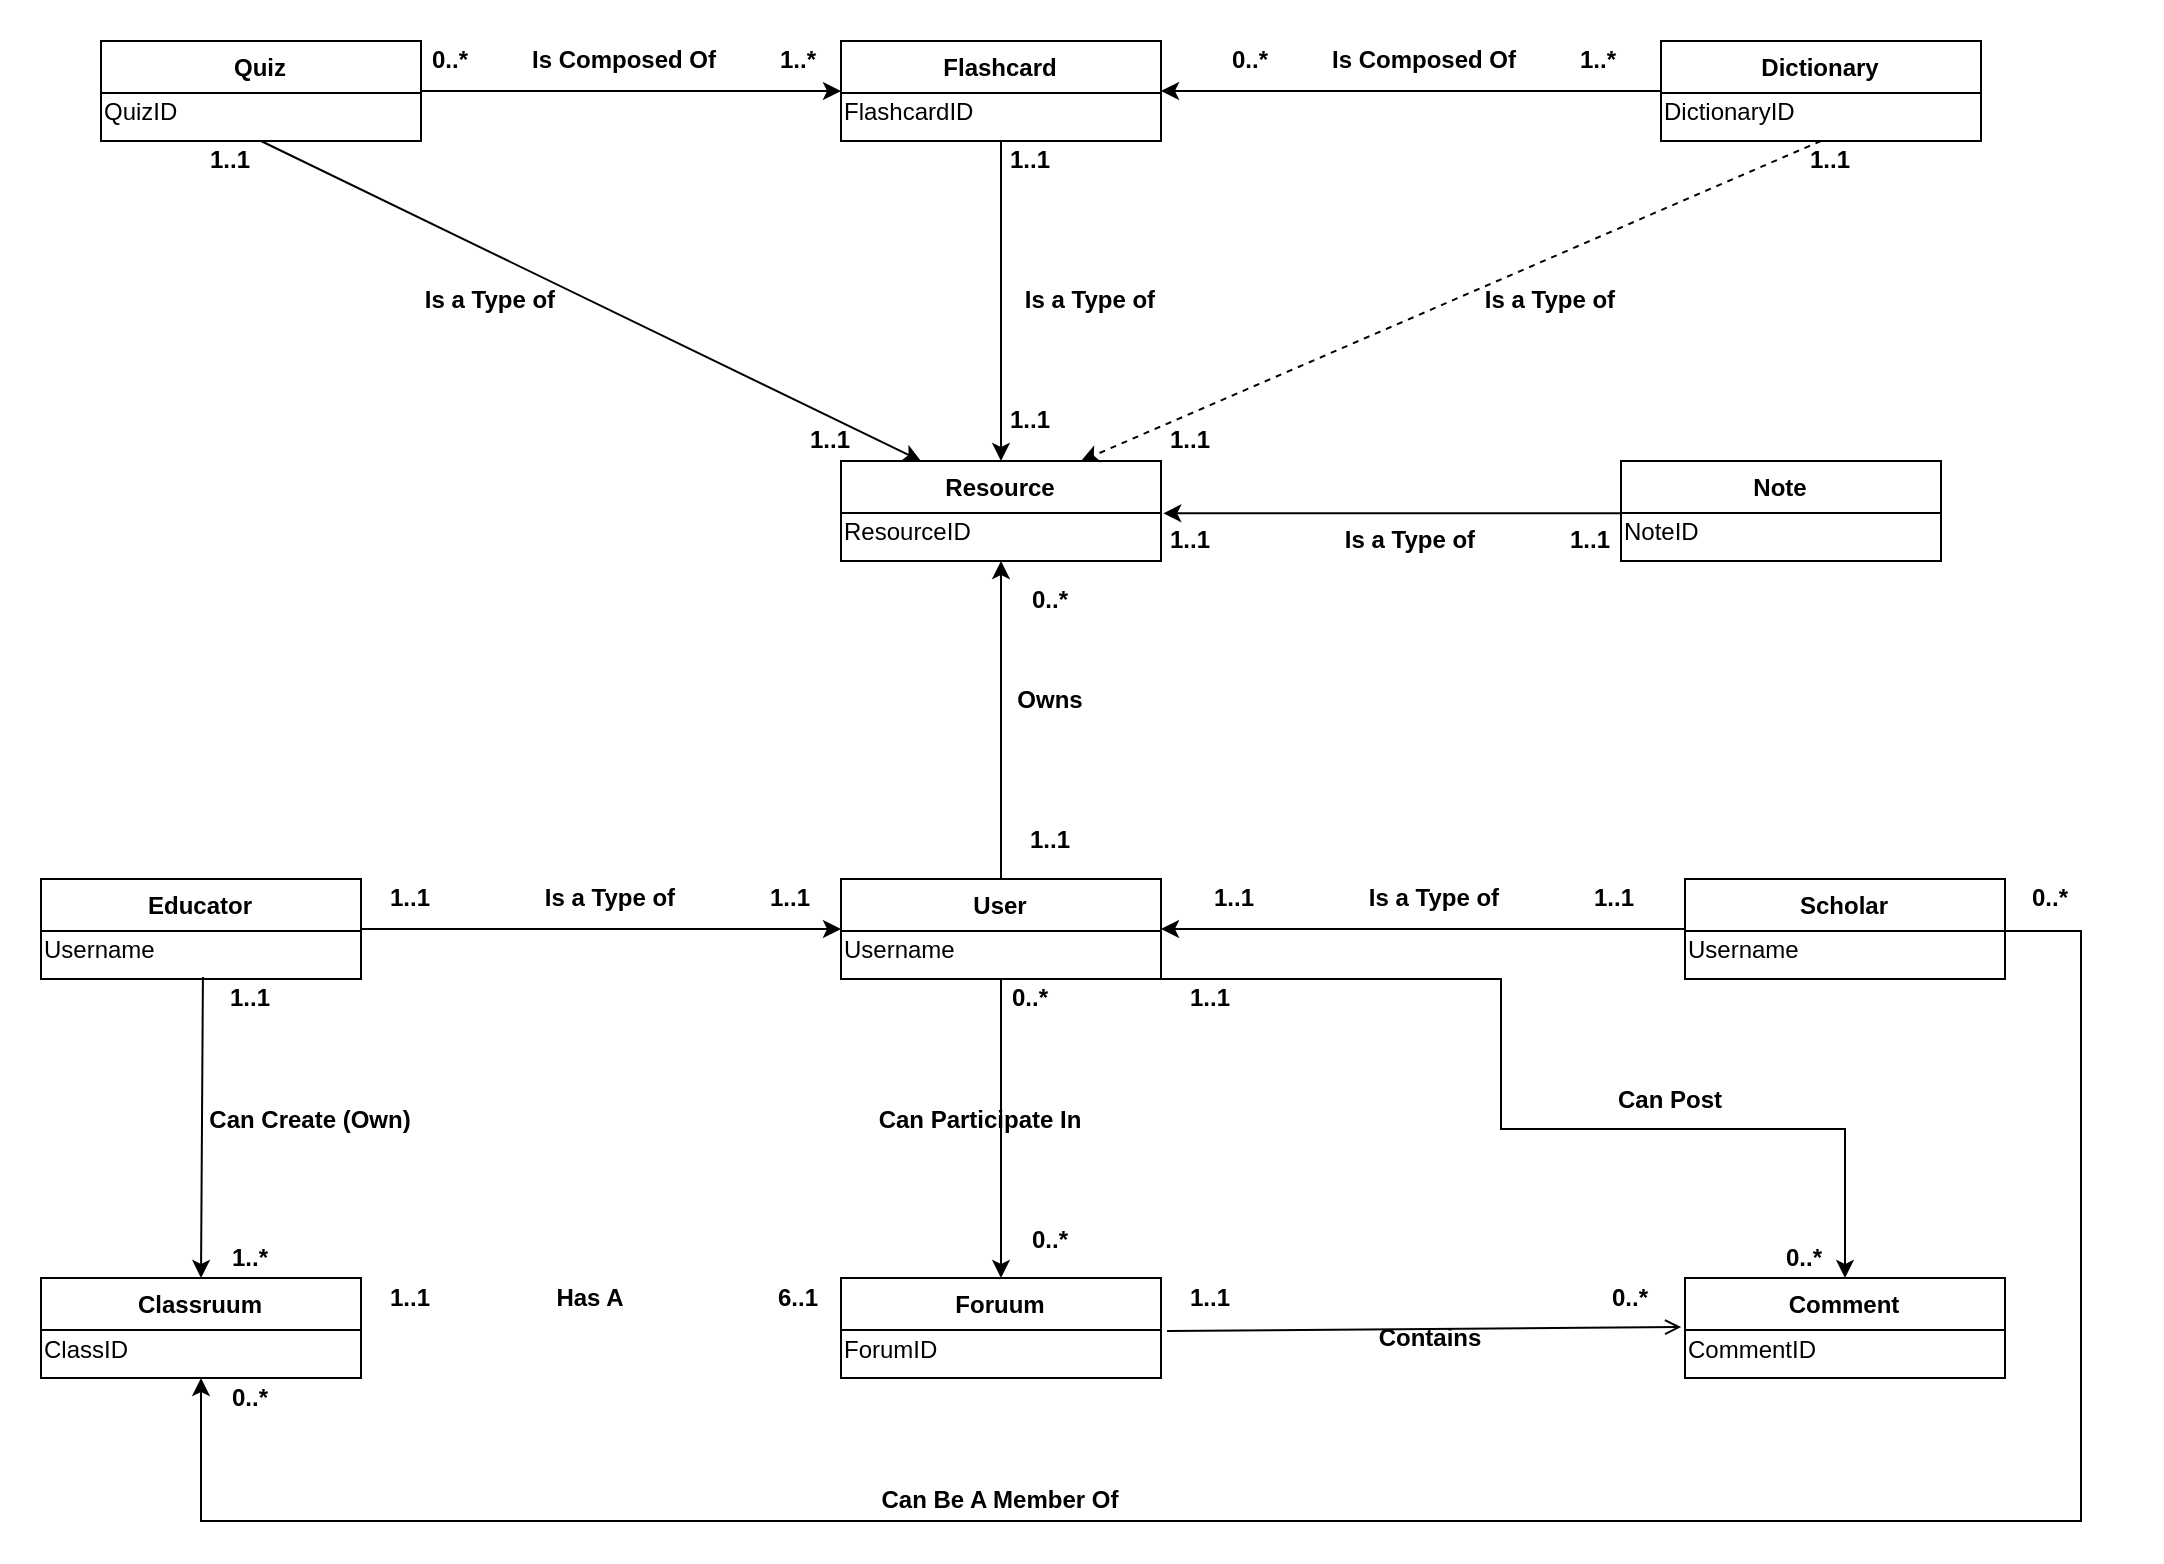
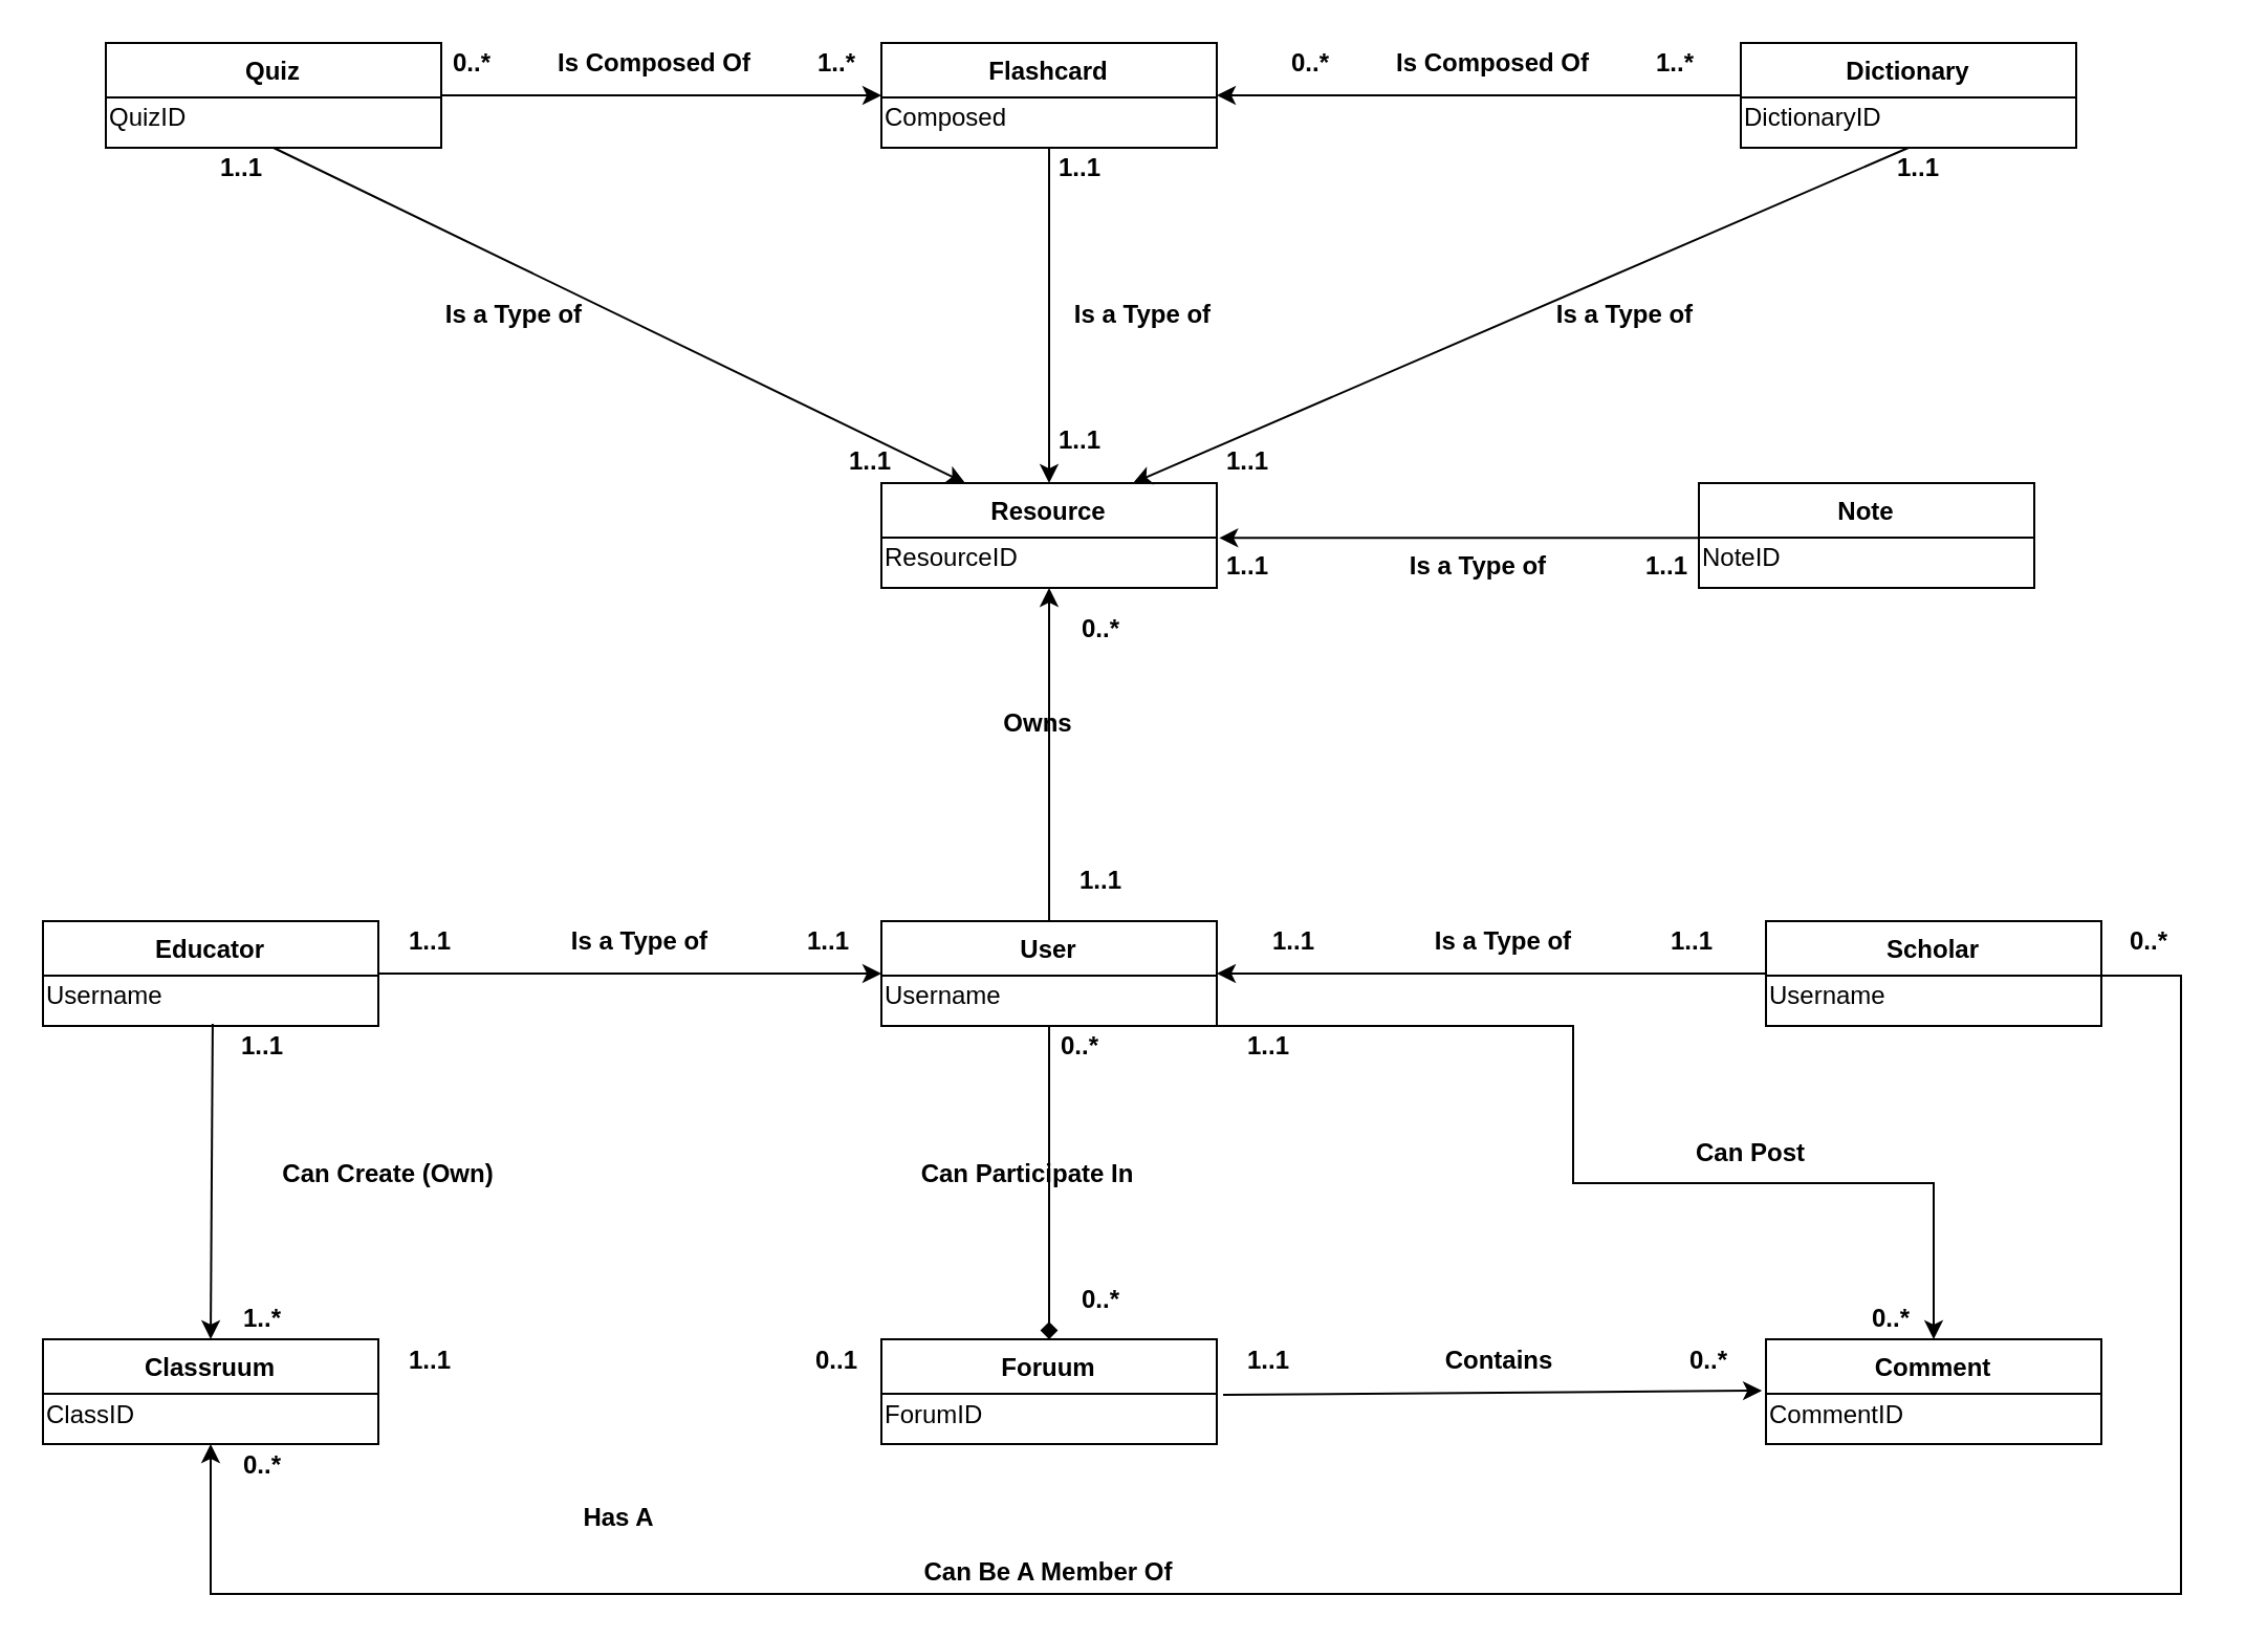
- <mxCell id="8" value="FlashcardID" style="text;html=1;align=left;verticalAlign=middle;resizable=0;points=[];autosize=1;" parent="7" vertex="1"><mxGeometry y="26" width="160" height="20" as="geometry" /></mxCell>
+ <mxCell id="8" value="Composed" style="text;html=1;align=left;verticalAlign=middle;resizable=0;points=[];autosize=1;" parent="7" vertex="1"><mxGeometry y="26" width="160" height="20" as="geometry" /></mxCell>
- <mxCell id="31" value="" style="endArrow=classic;html=1;entryX=0.75;entryY=0;entryDx=0;entryDy=0;exitX=0.5;exitY=1;exitDx=0;exitDy=0;endFill=1;dashed=1;" parent="1" source="11" target="29" edge="1"><mxGeometry width="50" height="50" relative="1" as="geometry"><mxPoint x="810" y="210" as="sourcePoint" /><mxPoint x="550" y="180" as="targetPoint" /></mxGeometry></mxCell>
+ <mxCell id="31" value="" style="endArrow=classic;html=1;entryX=0.75;entryY=0;entryDx=0;entryDy=0;exitX=0.5;exitY=1;exitDx=0;exitDy=0;endFill=1;" parent="1" source="11" target="29" edge="1"><mxGeometry width="50" height="50" relative="1" as="geometry"><mxPoint x="810" y="210" as="sourcePoint" /><mxPoint x="550" y="180" as="targetPoint" /></mxGeometry></mxCell>
- <mxCell id="57" value="&lt;b&gt;Owns&lt;/b&gt;" style="text;html=1;strokeColor=none;fillColor=none;align=center;verticalAlign=middle;whiteSpace=wrap;rounded=0;" parent="1" vertex="1"><mxGeometry x="490" y="340" width="70" height="20" as="geometry" /></mxCell>
+ <mxCell id="57" value="&lt;b&gt;Owns&lt;/b&gt;" style="text;html=1;strokeColor=none;fillColor=none;align=center;verticalAlign=middle;whiteSpace=wrap;rounded=0;" parent="1" vertex="1"><mxGeometry x="460" y="335" width="70" height="20" as="geometry" /></mxCell>
- <mxCell id="67" value="&lt;b&gt;Can Create (Own)&lt;/b&gt;" style="text;html=1;strokeColor=none;fillColor=none;align=center;verticalAlign=middle;whiteSpace=wrap;rounded=0;" parent="1" vertex="1"><mxGeometry x="100" y="550" width="110" height="20" as="geometry" /></mxCell>
+ <mxCell id="67" value="&lt;b&gt;Can Create (Own)&lt;/b&gt;" style="text;html=1;strokeColor=none;fillColor=none;align=center;verticalAlign=middle;whiteSpace=wrap;rounded=0;" parent="1" vertex="1"><mxGeometry x="130" y="550" width="110" height="20" as="geometry" /></mxCell>
- <mxCell id="35" style="edgeStyle=none;rounded=0;orthogonalLoop=1;jettySize=auto;html=1;entryX=0.5;entryY=0;entryDx=0;entryDy=0;startArrow=none;startFill=0;endArrow=classic;endFill=1;exitX=0.5;exitY=1;exitDx=0;exitDy=0;" parent="1" source="26" target="15" edge="1"><mxGeometry relative="1" as="geometry"><mxPoint x="510" y="509" as="sourcePoint" /></mxGeometry></mxCell>
+ <mxCell id="35" style="edgeStyle=none;rounded=0;orthogonalLoop=1;jettySize=auto;html=1;entryX=0.5;entryY=0;entryDx=0;entryDy=0;startArrow=none;startFill=0;endArrow=diamond;endFill=1;exitX=0.5;exitY=1;exitDx=0;exitDy=0;" parent="1" source="26" target="15" edge="1"><mxGeometry relative="1" as="geometry"><mxPoint x="510" y="509" as="sourcePoint" /></mxGeometry></mxCell>
- <mxCell id="70" value="&lt;b&gt;Has A&lt;/b&gt;" style="text;html=1;strokeColor=none;fillColor=none;align=center;verticalAlign=middle;whiteSpace=wrap;rounded=0;" parent="1" vertex="1"><mxGeometry x="240" y="638.5" width="110" height="20" as="geometry" /></mxCell>
+ <mxCell id="70" value="&lt;b&gt;Has A&lt;/b&gt;" style="text;html=1;strokeColor=none;fillColor=none;align=center;verticalAlign=middle;whiteSpace=wrap;rounded=0;" parent="1" vertex="1"><mxGeometry x="240" y="713.5" width="110" height="20" as="geometry" /></mxCell>
- <mxCell id="72" value="&lt;b&gt;6..1&lt;/b&gt;" style="text;html=1;strokeColor=none;fillColor=none;align=center;verticalAlign=middle;whiteSpace=wrap;rounded=0;" parent="1" vertex="1"><mxGeometry x="364" y="638.5" width="70" height="20" as="geometry" /></mxCell>
+ <mxCell id="72" value="&lt;b&gt;0..1&lt;/b&gt;" style="text;html=1;strokeColor=none;fillColor=none;align=center;verticalAlign=middle;whiteSpace=wrap;rounded=0;" parent="1" vertex="1"><mxGeometry x="364" y="638.5" width="70" height="20" as="geometry" /></mxCell>
- <mxCell id="36" style="edgeStyle=none;rounded=0;orthogonalLoop=1;jettySize=auto;html=1;entryX=-0.012;entryY=-0.075;entryDx=0;entryDy=0;startArrow=none;startFill=0;endArrow=open;endFill=1;exitX=1.019;exitY=0.025;exitDx=0;exitDy=0;exitPerimeter=0;entryPerimeter=0;" parent="1" source="16" target="18" edge="1"><mxGeometry relative="1" as="geometry"><mxPoint x="430" y="689" as="sourcePoint" /></mxGeometry></mxCell>
+ <mxCell id="36" style="edgeStyle=none;rounded=0;orthogonalLoop=1;jettySize=auto;html=1;entryX=-0.012;entryY=-0.075;entryDx=0;entryDy=0;startArrow=none;startFill=0;endArrow=classic;endFill=1;exitX=1.019;exitY=0.025;exitDx=0;exitDy=0;exitPerimeter=0;entryPerimeter=0;" parent="1" source="16" target="18" edge="1"><mxGeometry relative="1" as="geometry"><mxPoint x="430" y="689" as="sourcePoint" /></mxGeometry></mxCell>
- <mxCell id="73" value="&lt;b&gt;Contains&lt;/b&gt;" style="text;html=1;strokeColor=none;fillColor=none;align=center;verticalAlign=middle;whiteSpace=wrap;rounded=0;" parent="1" vertex="1"><mxGeometry x="660" y="658.5" width="110" height="20" as="geometry" /></mxCell>
+ <mxCell id="73" value="&lt;b&gt;Contains&lt;/b&gt;" style="text;html=1;strokeColor=none;fillColor=none;align=center;verticalAlign=middle;whiteSpace=wrap;rounded=0;" parent="1" vertex="1"><mxGeometry x="660" y="638.5" width="110" height="20" as="geometry" /></mxCell>
